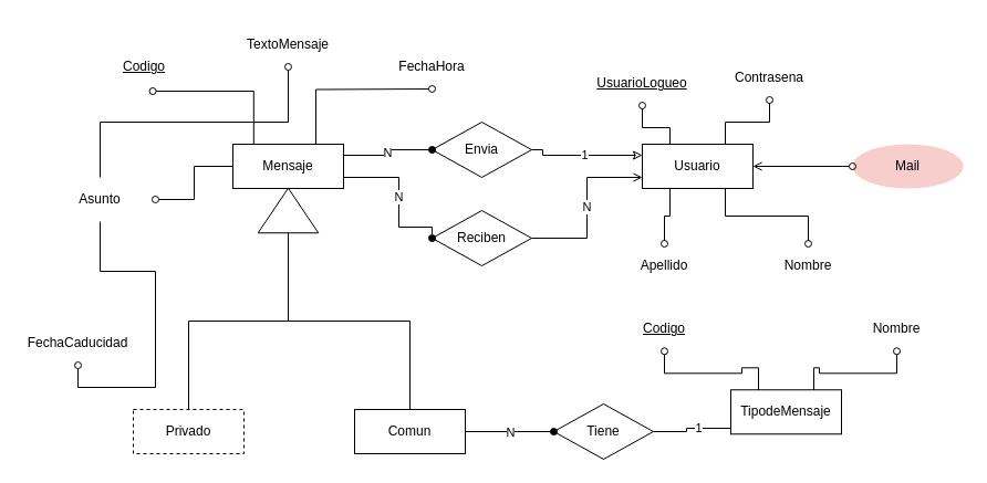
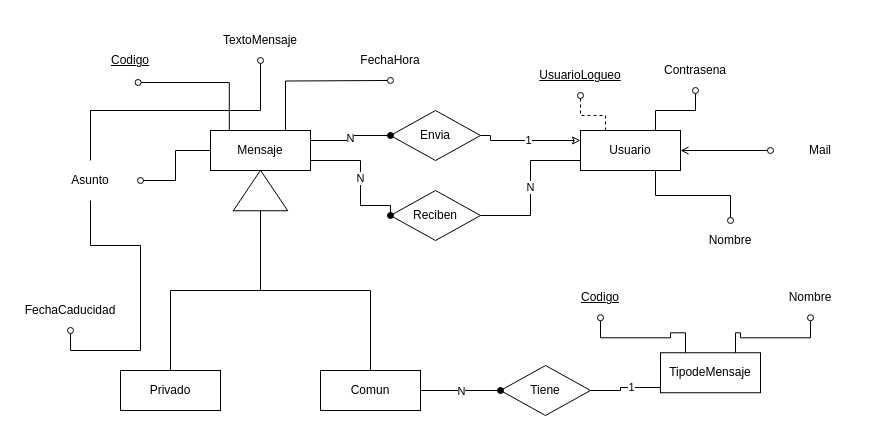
- <mxCell id="26" style="edgeStyle=orthogonalEdgeStyle;rounded=0;orthogonalLoop=1;jettySize=auto;html=1;exitX=0.5;exitY=1;exitDx=0;exitDy=0;entryX=0.25;entryY=0;entryDx=0;entryDy=0;startArrow=oval;startFill=0;endArrow=none;endFill=0;spacingLeft=0;" parent="1" source="21" target="5" edge="1"><mxGeometry relative="1" as="geometry"><mxPoint x="510" y="120" as="sourcePoint" /><mxPoint x="510" y="190" as="targetPoint" /></mxGeometry></mxCell>
+ <mxCell id="26" style="edgeStyle=orthogonalEdgeStyle;rounded=0;orthogonalLoop=1;jettySize=auto;html=1;exitX=0.5;exitY=1;exitDx=0;exitDy=0;entryX=0.25;entryY=0;entryDx=0;entryDy=0;startArrow=oval;startFill=0;endArrow=none;endFill=0;spacingLeft=0;dashed=1;" parent="1" source="21" target="5" edge="1"><mxGeometry relative="1" as="geometry"><mxPoint x="510" y="120" as="sourcePoint" /><mxPoint x="510" y="190" as="targetPoint" /></mxGeometry></mxCell>
- <mxCell id="25" value="Mail" style="ellipse;whiteSpace=wrap;html=1;align=center;strokeColor=none;spacingLeft=0;fillColor=#f8cecc;" parent="1" vertex="1"><mxGeometry x="770" y="130" width="100" height="40" as="geometry" /></mxCell>
+ <mxCell id="25" value="Mail" style="ellipse;whiteSpace=wrap;html=1;align=center;strokeColor=none;spacingLeft=0;" parent="1" vertex="1"><mxGeometry x="770" y="130" width="100" height="40" as="geometry" /></mxCell>
- <mxCell id="41" value="N" style="edgeStyle=orthogonalEdgeStyle;rounded=0;orthogonalLoop=1;jettySize=auto;html=1;exitX=1;exitY=0.5;exitDx=0;exitDy=0;entryX=0;entryY=0.75;entryDx=0;entryDy=0;startArrow=none;startFill=0;endArrow=open;endFill=0;spacingLeft=0;" parent="1" source="39" target="5" edge="1"><mxGeometry relative="1" as="geometry"><mxPoint x="520" y="190" as="sourcePoint" /><mxPoint x="440" y="195" as="targetPoint" /></mxGeometry></mxCell>
+ <mxCell id="41" value="N" style="edgeStyle=orthogonalEdgeStyle;rounded=0;orthogonalLoop=1;jettySize=auto;html=1;exitX=1;exitY=0.5;exitDx=0;exitDy=0;entryX=0;entryY=0.75;entryDx=0;entryDy=0;startArrow=none;startFill=0;endArrow=none;endFill=0;spacingLeft=0;" parent="1" source="39" target="5" edge="1"><mxGeometry relative="1" as="geometry"><mxPoint x="520" y="190" as="sourcePoint" /><mxPoint x="440" y="195" as="targetPoint" /></mxGeometry></mxCell>
- <mxCell id="29" style="edgeStyle=orthogonalEdgeStyle;rounded=0;orthogonalLoop=1;jettySize=auto;html=1;exitX=0.5;exitY=0;exitDx=0;exitDy=0;entryX=0.25;entryY=1;entryDx=0;entryDy=0;startArrow=oval;startFill=0;endArrow=none;endFill=0;spacingLeft=0;" parent="1" source="24" target="5" edge="1"><mxGeometry relative="1" as="geometry"><mxPoint x="490" y="250" as="sourcePoint" /><mxPoint x="490" y="320" as="targetPoint" /></mxGeometry></mxCell>
- <mxCell id="24" value="Apellido" style="ellipse;whiteSpace=wrap;html=1;align=center;strokeColor=none;spacingLeft=0;" parent="1" vertex="1"><mxGeometry x="550" y="220" width="100" height="40" as="geometry" /></mxCell>
- <mxCell id="4" value="Privado" style="whiteSpace=wrap;html=1;align=center;spacingLeft=0;dashed=1;" parent="1" vertex="1"><mxGeometry x="120" y="370" width="100" height="40" as="geometry" /></mxCell>
+ <mxCell id="4" value="Privado" style="whiteSpace=wrap;html=1;align=center;spacingLeft=0;" parent="1" vertex="1"><mxGeometry x="120" y="370" width="100" height="40" as="geometry" /></mxCell>
